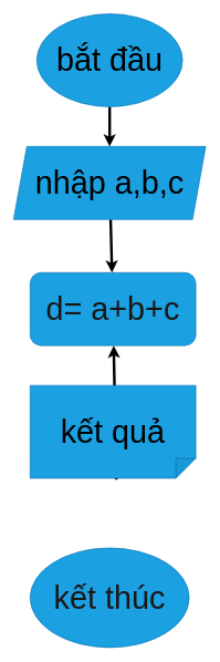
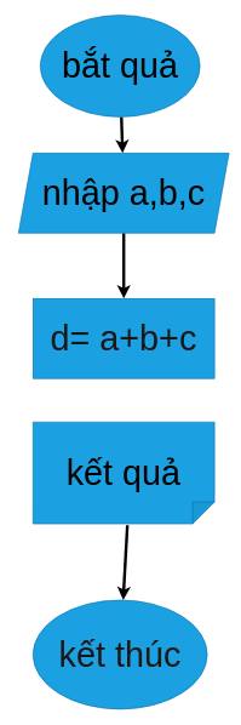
- <mxCell id="3" value="bắt đầu" style="ellipse;whiteSpace=wrap;html=1;fontSize=48;fillColor=#1ba1e2;fontColor=#000000;strokeColor=#006EAF;" vertex="1" parent="1"><mxGeometry x="55" y="20" width="220" height="140" as="geometry" /></mxCell>
+ <mxCell id="3" value="bắt quả" style="ellipse;whiteSpace=wrap;html=1;fontSize=48;fillColor=#1ba1e2;fontColor=#000000;strokeColor=#006EAF;" vertex="1" parent="1"><mxGeometry x="55" y="20" width="220" height="140" as="geometry" /></mxCell>
- <mxCell id="5" value="nhập a,b,c" style="shape=parallelogram;perimeter=parallelogramPerimeter;whiteSpace=wrap;html=1;fixedSize=1;fontSize=48;fillColor=#1ba1e2;strokeColor=#006EAF;fontColor=#000000;" vertex="1" parent="1"><mxGeometry x="20" y="220" width="290" height="110" as="geometry" /></mxCell>
+ <mxCell id="5" value="nhập a,b,c" style="shape=parallelogram;perimeter=parallelogramPerimeter;whiteSpace=wrap;html=1;fixedSize=1;fontSize=48;fillColor=#1ba1e2;strokeColor=#006EAF;fontColor=#000000;" vertex="1" parent="1"><mxGeometry x="25" y="210" width="290" height="110" as="geometry" /></mxCell>
- <mxCell id="7" value="d= a+b+c" style="whiteSpace=wrap;html=1;fontSize=48;fillColor=#1ba1e2;strokeColor=#006EAF;fontColor=#1c1717;rounded=1;" vertex="1" parent="1"><mxGeometry x="45" y="410" width="250" height="110" as="geometry" /></mxCell>
+ <mxCell id="7" value="d= a+b+c" style="whiteSpace=wrap;html=1;fontSize=48;fillColor=#1ba1e2;strokeColor=#006EAF;fontColor=#1c1717;" vertex="1" parent="1"><mxGeometry x="45" y="410" width="250" height="110" as="geometry" /></mxCell>
- <mxCell id="6" value="" style="edgeStyle=none;html=1;strokeWidth=4;fontSize=48;fontColor=#1c1717;exitX=1.014;exitY=0.48;exitDx=0;exitDy=0;exitPerimeter=0;" edge="1" parent="1" source="9" target="7"><mxGeometry relative="1" as="geometry"><mxPoint x="175" y="760" as="sourcePoint" /></mxGeometry></mxCell>
+ <mxCell id="6" value="" style="edgeStyle=none;html=1;strokeWidth=4;fontSize=48;fontColor=#1c1717;exitX=1.014;exitY=0.48;exitDx=0;exitDy=0;exitPerimeter=0;" edge="1" parent="1" source="9" target="8"><mxGeometry relative="1" as="geometry"><mxPoint x="175" y="760" as="sourcePoint" /></mxGeometry></mxCell>
